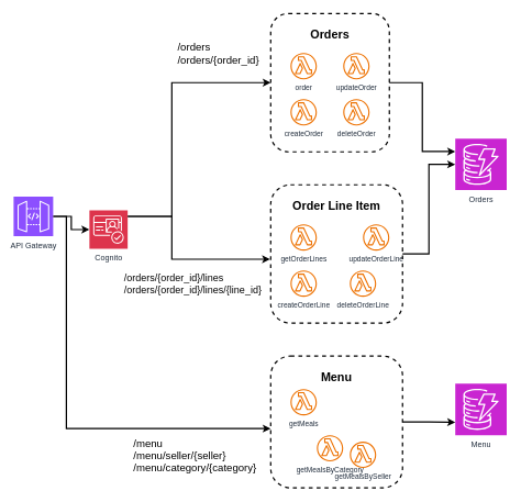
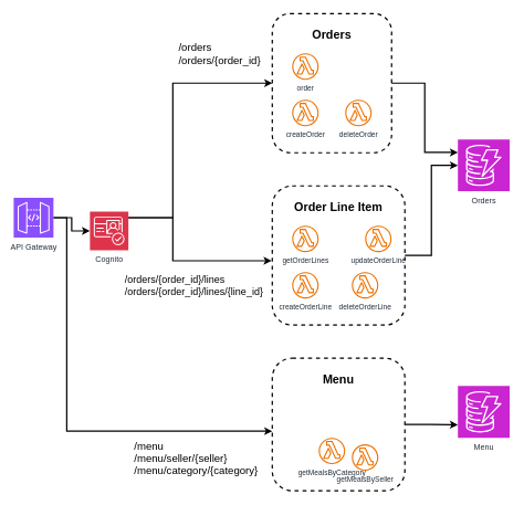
- <mxCell id="17" value="updateOrder" style="sketch=0;outlineConnect=0;fontColor=#232F3E;gradientColor=none;fillColor=#ED7100;strokeColor=none;dashed=0;verticalLabelPosition=bottom;verticalAlign=top;align=center;html=1;fontSize=11;fontStyle=0;aspect=fixed;pointerEvents=1;shape=mxgraph.aws4.lambda_function;" vertex="1" parent="14"><mxGeometry x="110" y="60" width="40" height="40" as="geometry" /></mxCell>
- <mxCell id="8" value="getMeals" style="sketch=0;outlineConnect=0;fontColor=#232F3E;gradientColor=none;fillColor=#ED7100;strokeColor=none;dashed=0;verticalLabelPosition=bottom;verticalAlign=top;align=center;html=1;fontSize=11;fontStyle=0;aspect=fixed;pointerEvents=1;shape=mxgraph.aws4.lambda_function;" vertex="1" parent="1"><mxGeometry x="440" y="590" width="40" height="40" as="geometry" /></mxCell>
